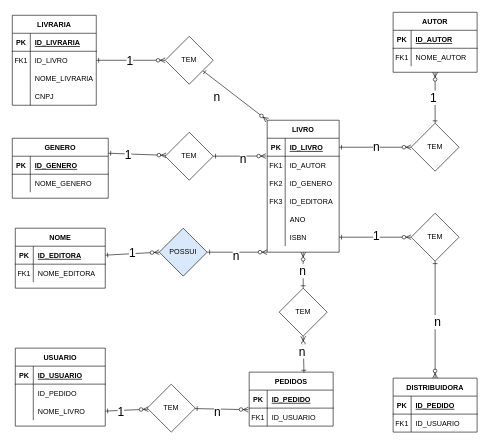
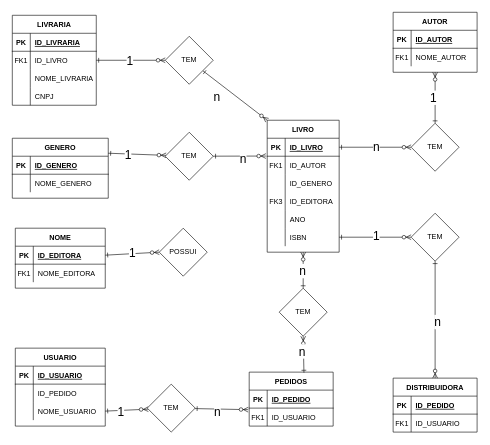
- <mxCell id="14" value="FK2" style="shape=partialRectangle;overflow=hidden;connectable=0;fillColor=none;top=0;left=0;bottom=0;right=0;" parent="13" vertex="1"><mxGeometry width="30" height="30" as="geometry"><mxRectangle width="30" height="30" as="alternateBounds" /></mxGeometry></mxCell>
- <mxCell id="77" value="POSSUI" style="rhombus;whiteSpace=wrap;html=1;fillColor=#dae8fc;" vertex="1" parent="1"><mxGeometry x="265" y="380" width="80" height="80" as="geometry" /></mxCell>
+ <mxCell id="77" value="POSSUI" style="rhombus;whiteSpace=wrap;html=1;" vertex="1" parent="1"><mxGeometry x="265" y="380" width="80" height="80" as="geometry" /></mxCell>
- <mxCell id="53" value="" style="endArrow=ERzeroToMany;startArrow=ERone;endFill=1;startFill=0;entryX=0;entryY=1;entryDx=0;entryDy=0;" edge="1" parent="1" source="77" target="6"><mxGeometry width="100" height="100" relative="1" as="geometry"><mxPoint x="421" y="358.13" as="sourcePoint" /><mxPoint x="419.5" y="195" as="targetPoint" /></mxGeometry></mxCell>
- <mxCell id="54" value="n" style="edgeLabel;html=1;align=center;verticalAlign=middle;resizable=0;points=[];fontSize=20;" vertex="1" connectable="0" parent="53"><mxGeometry x="-0.056" y="-4" relative="1" as="geometry"><mxPoint as="offset" /></mxGeometry></mxCell>
- <mxCell id="66" value="NOME_LIVRO" style="shape=partialRectangle;overflow=hidden;connectable=0;fillColor=none;top=0;left=0;bottom=0;right=0;align=left;spacingLeft=6;" vertex="1" parent="64"><mxGeometry x="30" width="120" height="30" as="geometry"><mxRectangle width="120" height="30" as="alternateBounds" /></mxGeometry></mxCell>
+ <mxCell id="66" value="NOME_USUARIO" style="shape=partialRectangle;overflow=hidden;connectable=0;fillColor=none;top=0;left=0;bottom=0;right=0;align=left;spacingLeft=6;" vertex="1" parent="64"><mxGeometry x="30" width="120" height="30" as="geometry"><mxRectangle width="120" height="30" as="alternateBounds" /></mxGeometry></mxCell>
